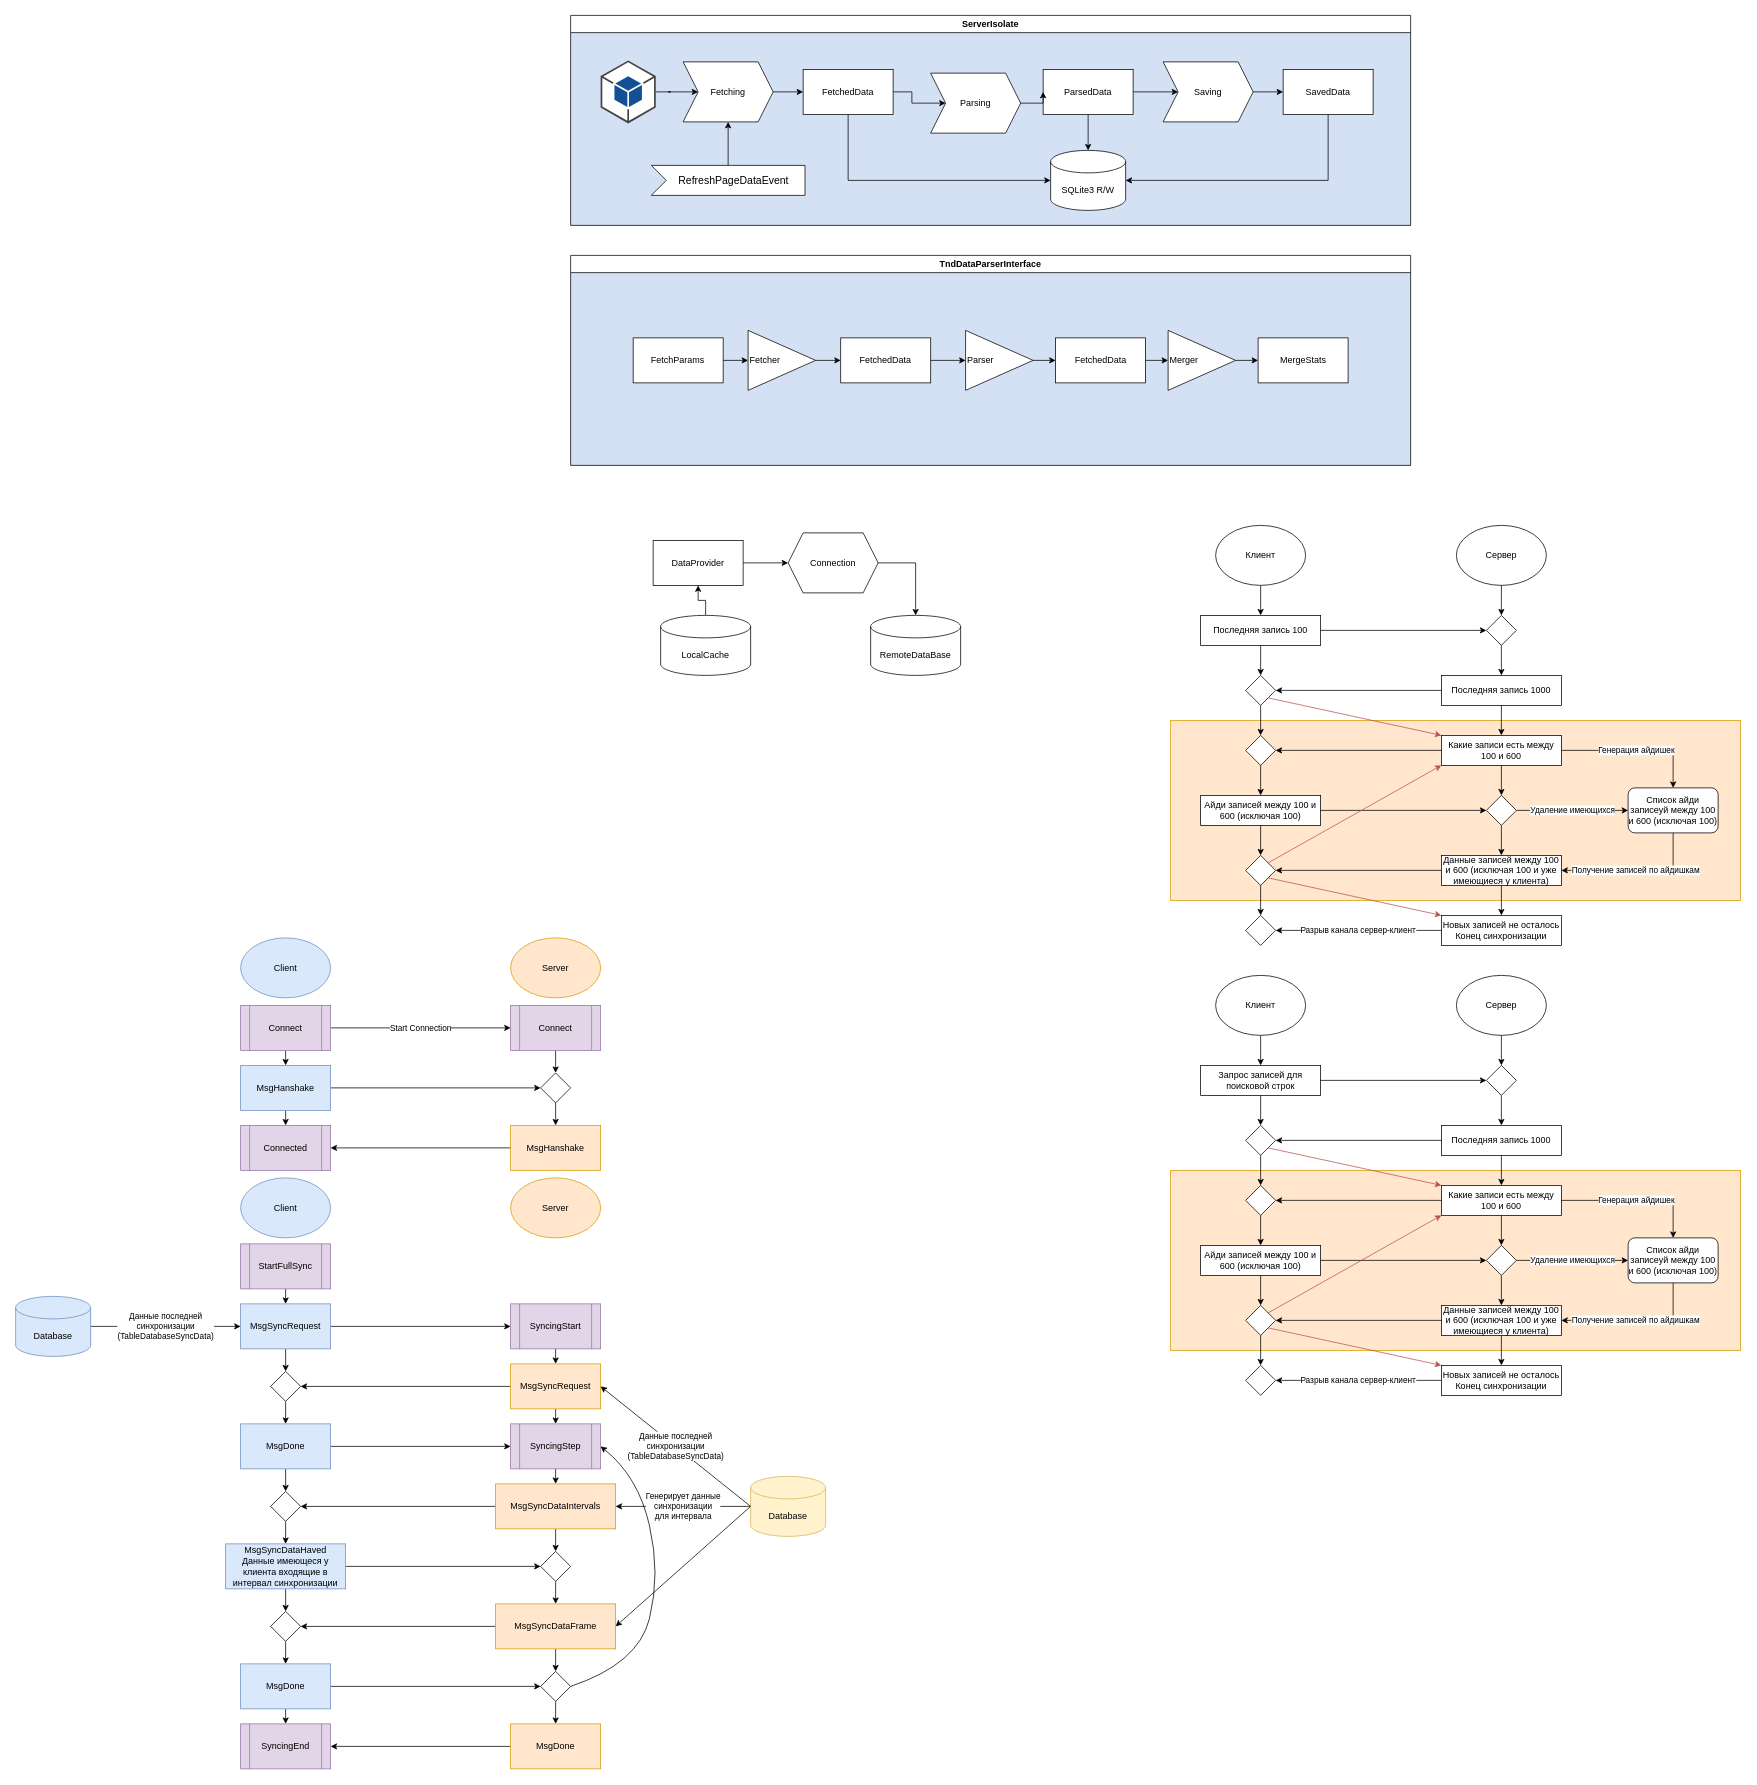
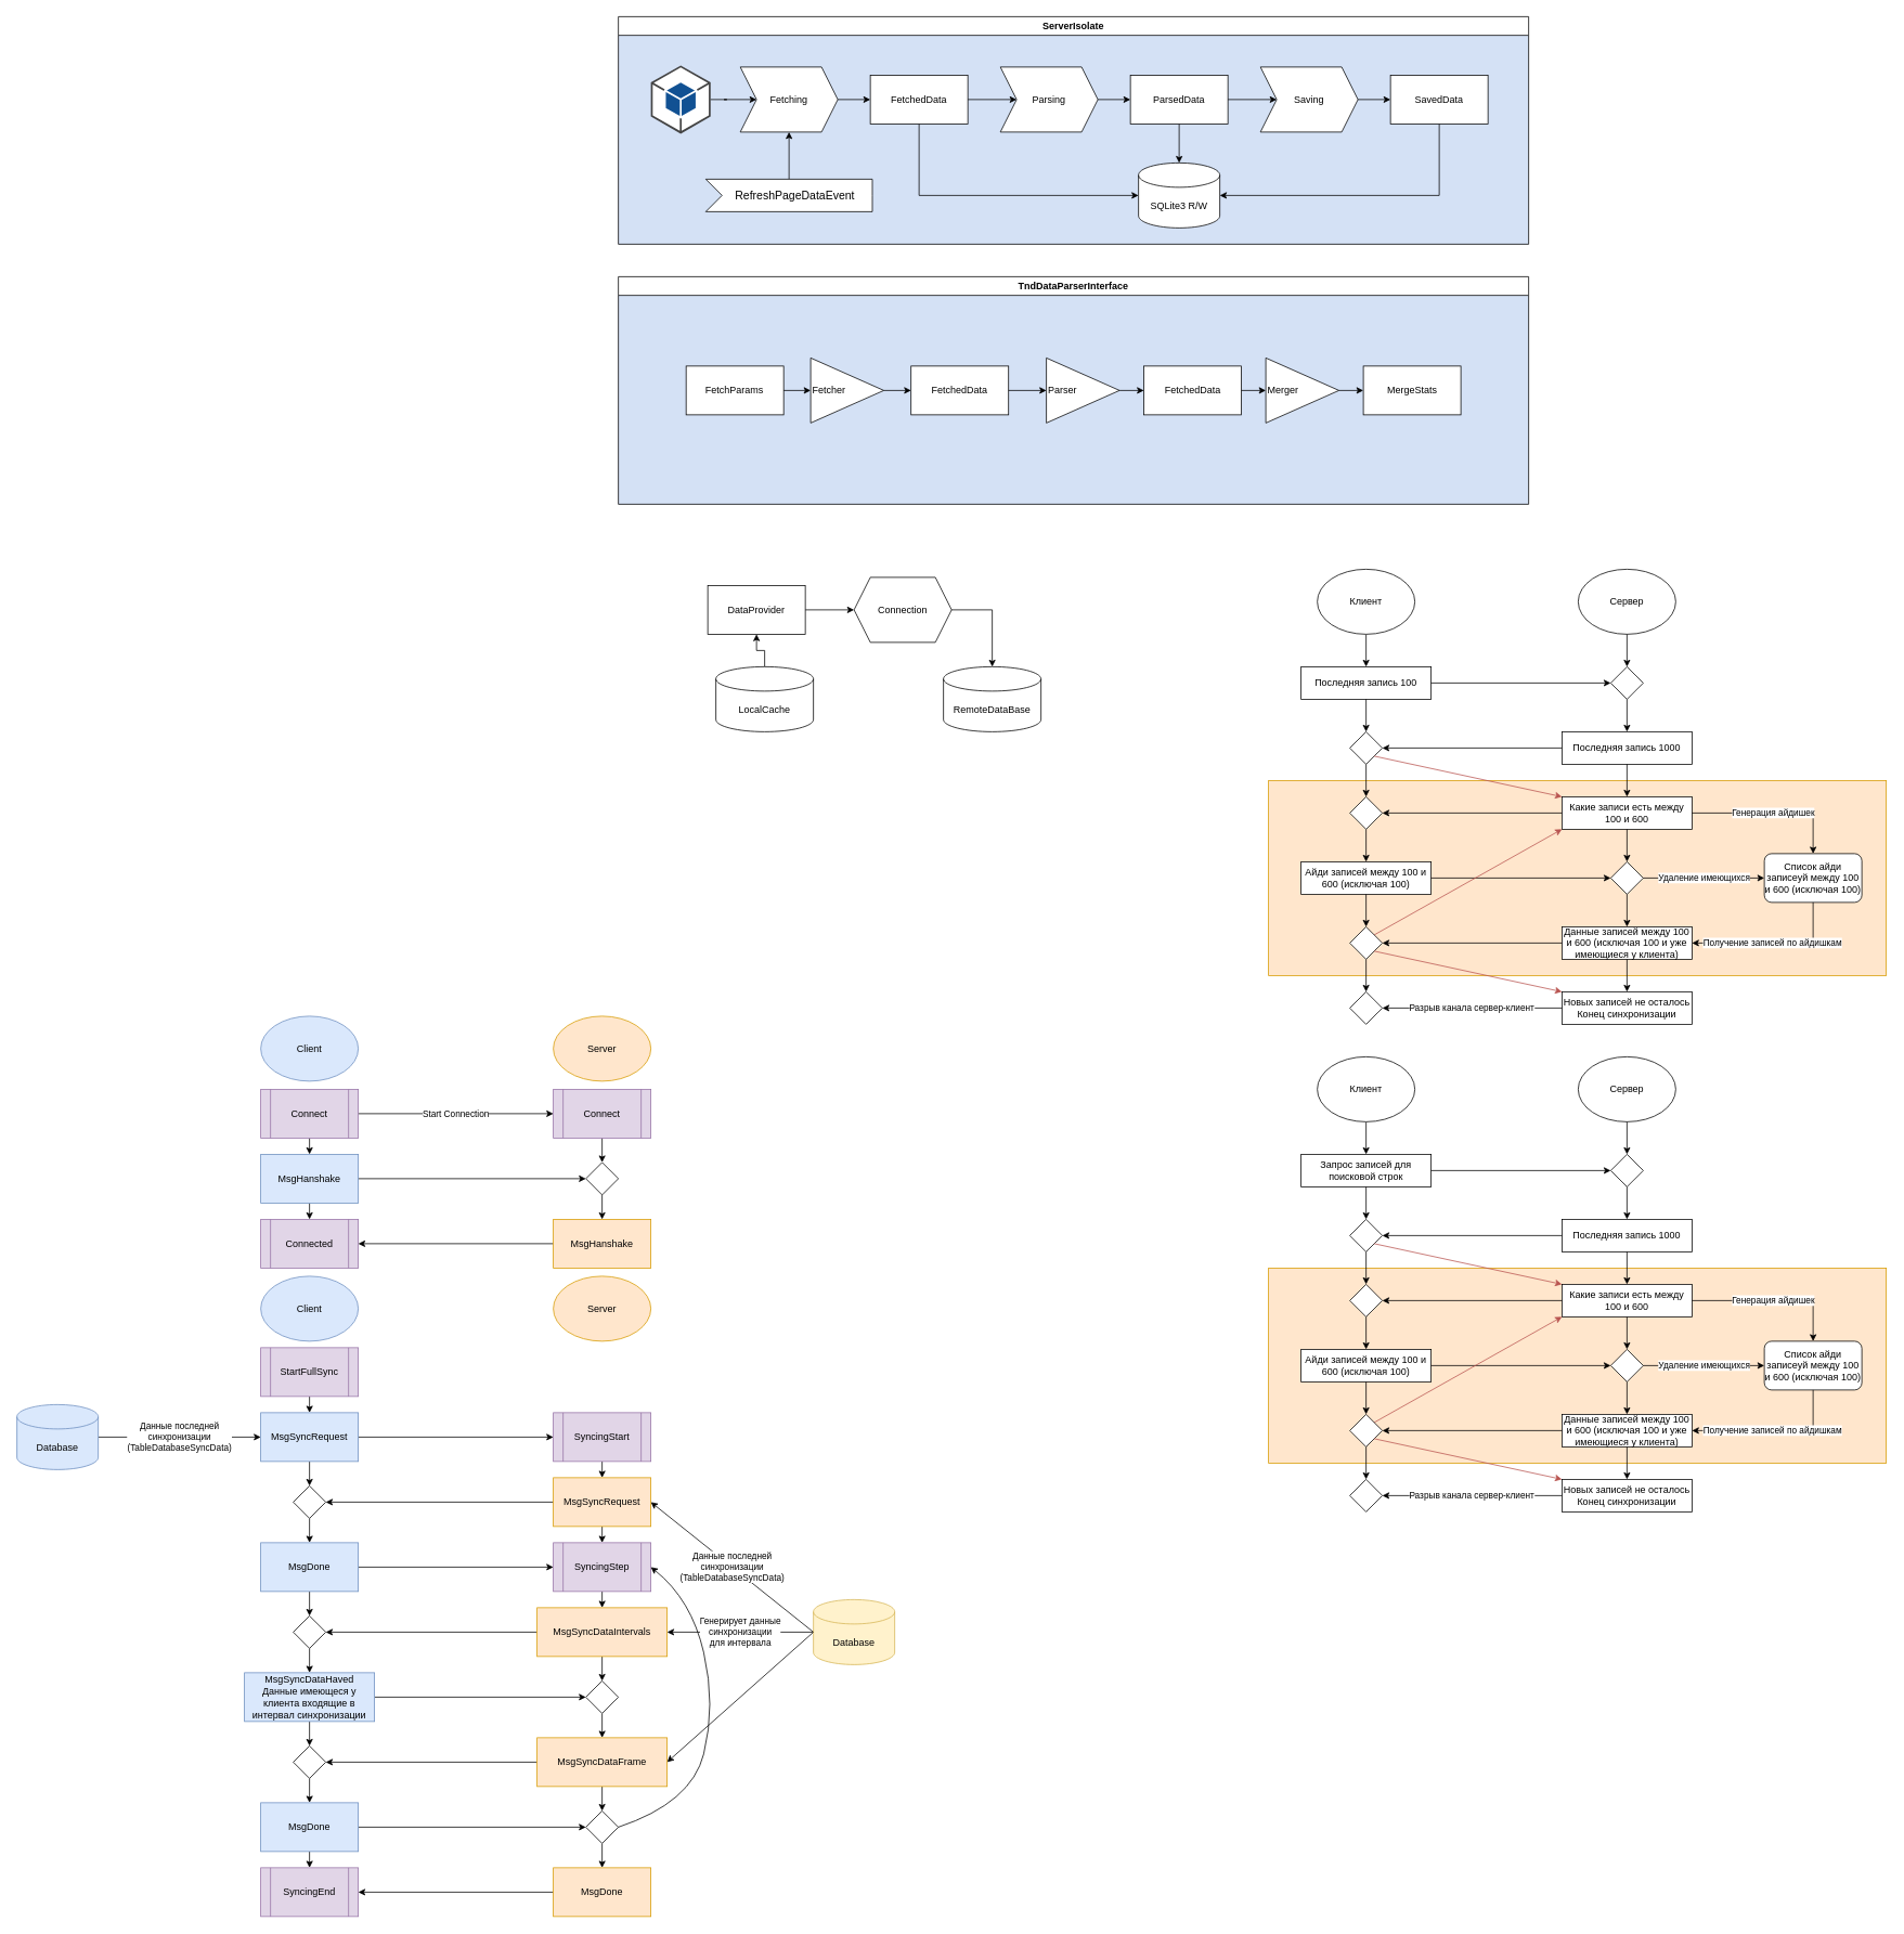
- <mxCell id="13" value="Parsing" style="shape=step;perimeter=stepPerimeter;whiteSpace=wrap;html=1;fixedSize=1;" parent="3" vertex="1"><mxGeometry x="440" y="17" width="120" height="80" as="geometry" /></mxCell>
+ <mxCell id="13" value="Parsing" style="shape=step;perimeter=stepPerimeter;whiteSpace=wrap;html=1;fixedSize=1;" parent="3" vertex="1"><mxGeometry x="430" y="2" width="120" height="80" as="geometry" /></mxCell>
